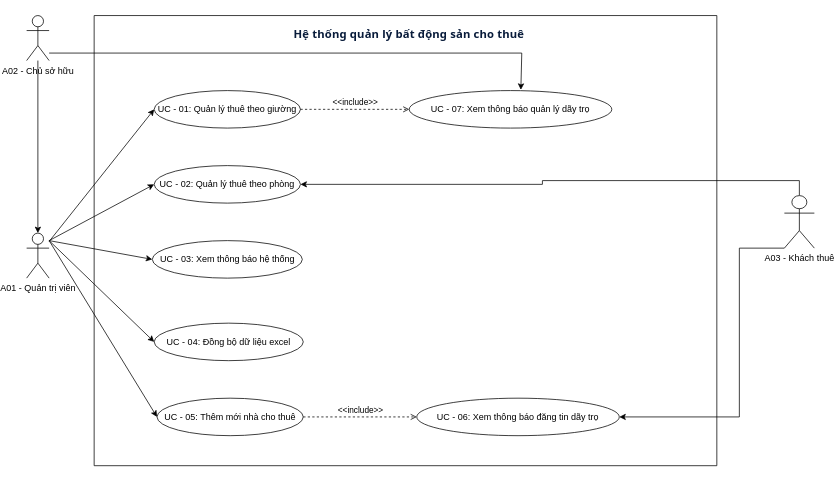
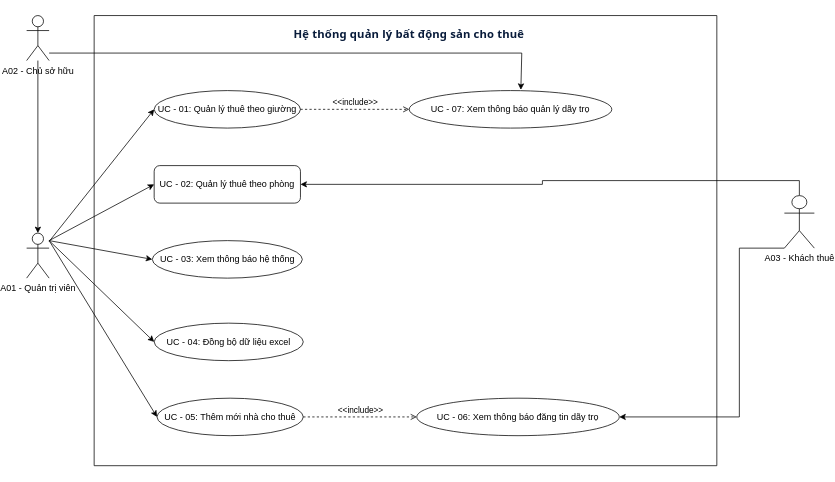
- <mxCell id="6" value="UC - 02: Quản lý thuê theo phòng" style="ellipse;whiteSpace=wrap;html=1;" vertex="1" parent="1"><mxGeometry x="190" y="220" width="195" height="50" as="geometry" /></mxCell>
+ <mxCell id="6" value="UC - 02: Quản lý thuê theo phòng" style="whiteSpace=wrap;html=1;rounded=1;" vertex="1" parent="1"><mxGeometry x="190" y="220" width="195" height="50" as="geometry" /></mxCell>
